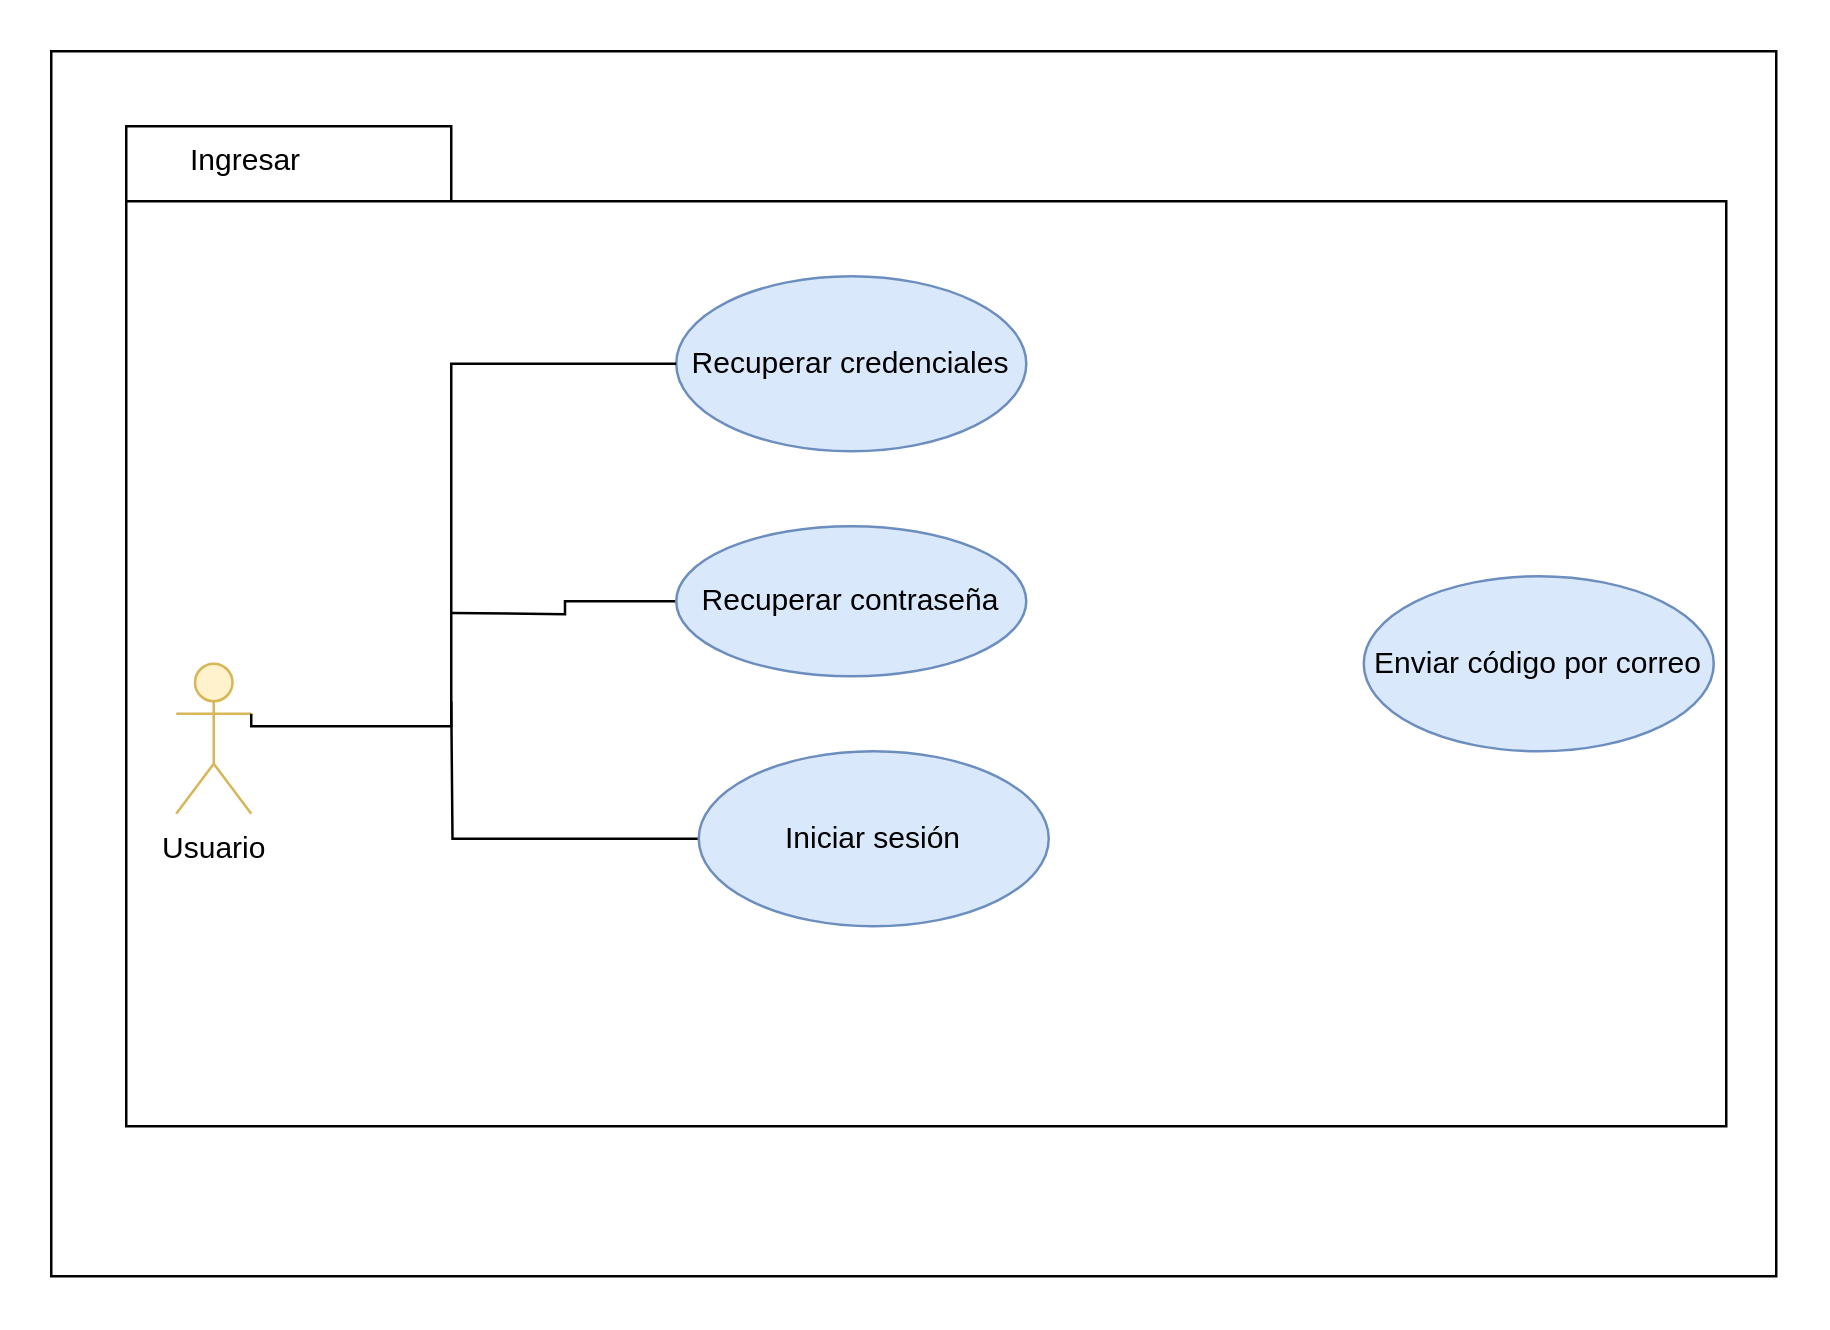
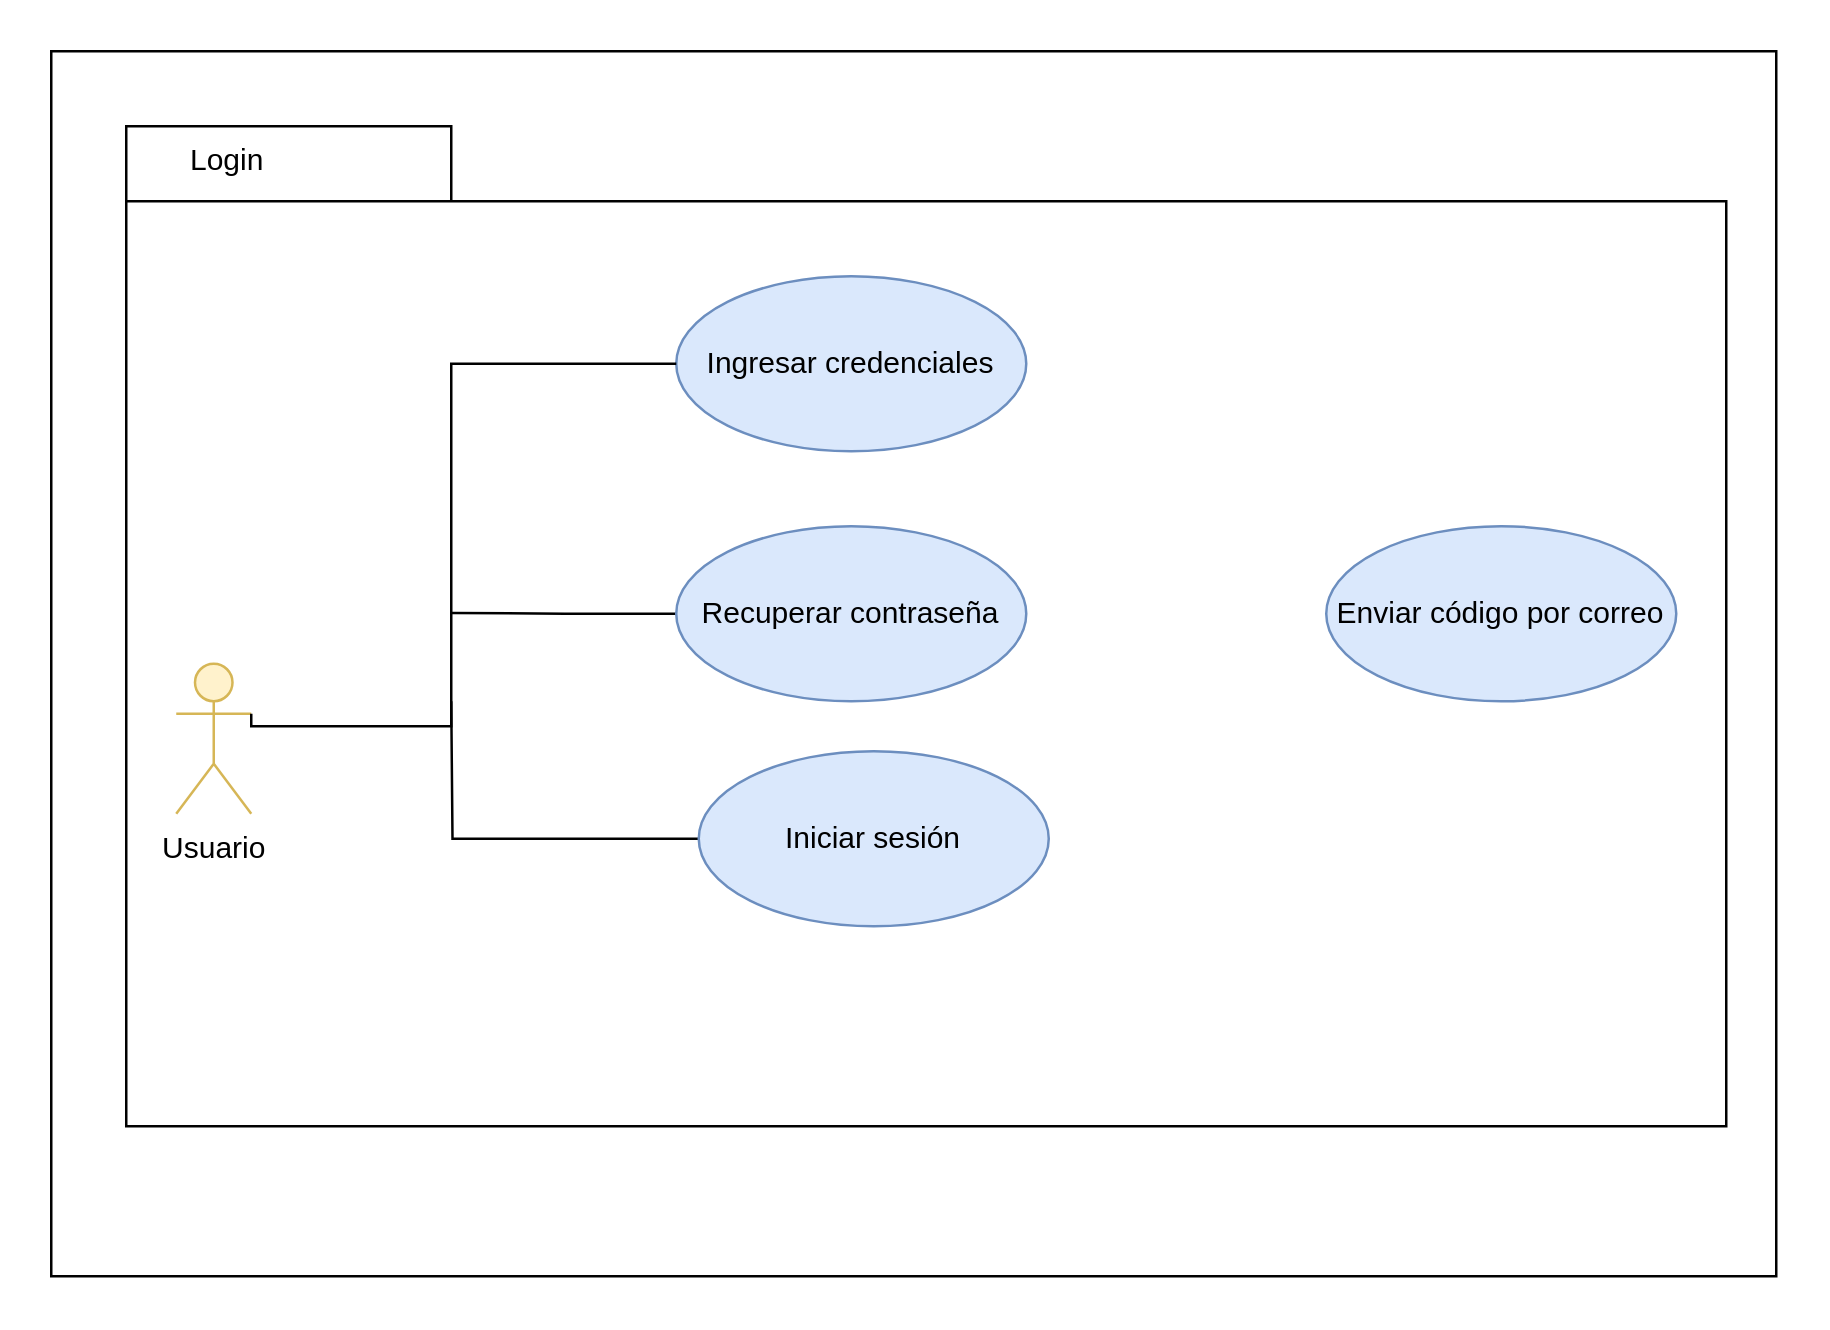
- <mxCell id="9" value="Ingresar" style="text;strokeColor=none;fillColor=none;align=left;verticalAlign=top;spacingLeft=4;spacingRight=4;overflow=hidden;rotatable=0;points=[[0,0.5],[1,0.5]];portConstraint=eastwest;" vertex="1" parent="1"><mxGeometry x="70" y="50" width="120" height="26" as="geometry" /></mxCell>
+ <mxCell id="9" value="Login" style="text;strokeColor=none;fillColor=none;align=left;verticalAlign=top;spacingLeft=4;spacingRight=4;overflow=hidden;rotatable=0;points=[[0,0.5],[1,0.5]];portConstraint=eastwest;" vertex="1" parent="1"><mxGeometry x="70" y="50" width="120" height="26" as="geometry" /></mxCell>
- <mxCell id="4" value="Recuperar credenciales" style="ellipse;whiteSpace=wrap;html=1;fillColor=#dae8fc;strokeColor=#6c8ebf;" vertex="1" parent="1"><mxGeometry x="270" y="110" width="140" height="70" as="geometry" /></mxCell>
+ <mxCell id="4" value="Ingresar credenciales" style="ellipse;whiteSpace=wrap;html=1;fillColor=#dae8fc;strokeColor=#6c8ebf;" vertex="1" parent="1"><mxGeometry x="270" y="110" width="140" height="70" as="geometry" /></mxCell>
- <mxCell id="6" value="Recuperar contraseña" style="ellipse;whiteSpace=wrap;html=1;fillColor=#dae8fc;strokeColor=#6c8ebf;" vertex="1" parent="1"><mxGeometry x="270" y="210" width="140" height="60" as="geometry" /></mxCell>
+ <mxCell id="6" value="Recuperar contraseña" style="ellipse;whiteSpace=wrap;html=1;fillColor=#dae8fc;strokeColor=#6c8ebf;" vertex="1" parent="1"><mxGeometry x="270" y="210" width="140" height="70" as="geometry" /></mxCell>
- <mxCell id="12" value="Enviar código por correo" style="ellipse;whiteSpace=wrap;html=1;fillColor=#dae8fc;strokeColor=#6c8ebf;" vertex="1" parent="1"><mxGeometry x="545" y="230" width="140" height="70" as="geometry" /></mxCell>
+ <mxCell id="12" value="Enviar código por correo" style="ellipse;whiteSpace=wrap;html=1;fillColor=#dae8fc;strokeColor=#6c8ebf;" vertex="1" parent="1"><mxGeometry x="530" y="210" width="140" height="70" as="geometry" /></mxCell>
